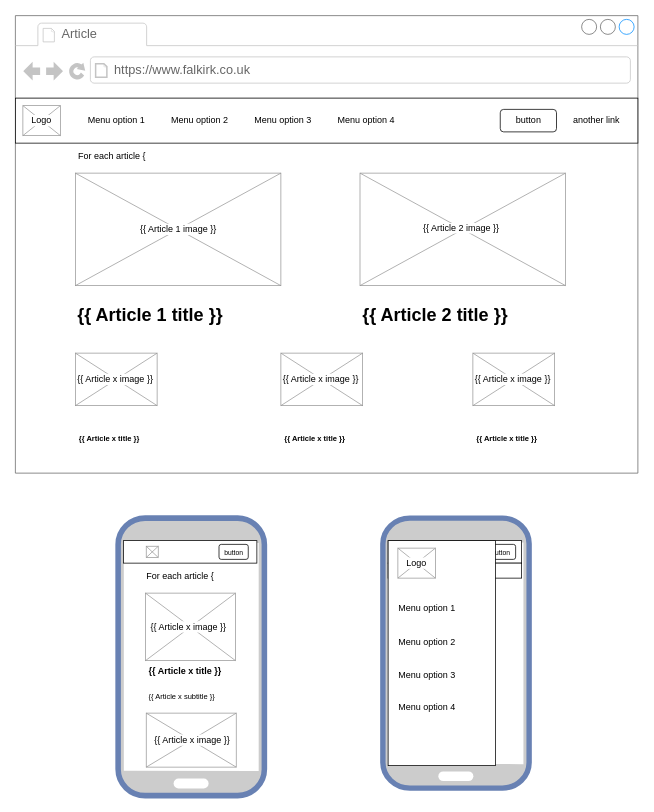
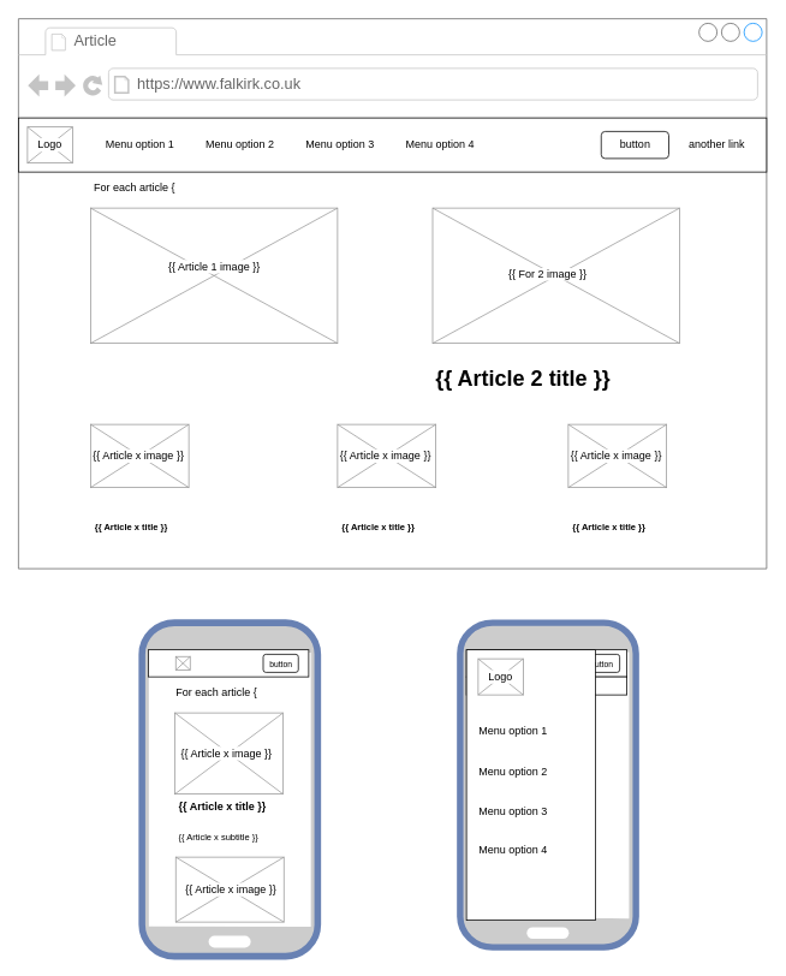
- <mxCell id="24" value="{{ Article 1 image }}" style="text;html=1;strokeColor=none;fillColor=none;align=center;verticalAlign=middle;whiteSpace=wrap;rounded=0;labelBackgroundColor=#ffffff;" parent="6" vertex="1"><mxGeometry x="159.5" y="275" width="115" height="20" as="geometry" /></mxCell>
+ <mxCell id="24" value="{{ Article 1 image }}" style="text;html=1;strokeColor=none;fillColor=none;align=center;verticalAlign=middle;whiteSpace=wrap;rounded=0;labelBackgroundColor=#ffffff;" parent="6" vertex="1"><mxGeometry x="159.5" y="265" width="115" height="20" as="geometry" /></mxCell>
- <mxCell id="26" value="{{ Article 2 image }}" style="text;html=1;labelBackgroundColor=#ffffff;" parent="6" vertex="1"><mxGeometry x="541.5" y="270" width="110" height="30" as="geometry" /></mxCell>
+ <mxCell id="26" value="{{ For 2 image }}" style="text;html=1;labelBackgroundColor=#ffffff;" parent="6" vertex="1"><mxGeometry x="541.5" y="270" width="110" height="30" as="geometry" /></mxCell>
- <mxCell id="11" value="&lt;h1&gt;&lt;font&gt;{{ Article 1 title }}&lt;/font&gt;&lt;/h1&gt;" style="text;html=1;strokeColor=none;fillColor=none;spacing=5;spacingTop=-20;whiteSpace=wrap;overflow=hidden;rounded=0;" parent="6" vertex="1"><mxGeometry x="78" y="380" width="272" height="35" as="geometry" /></mxCell>
